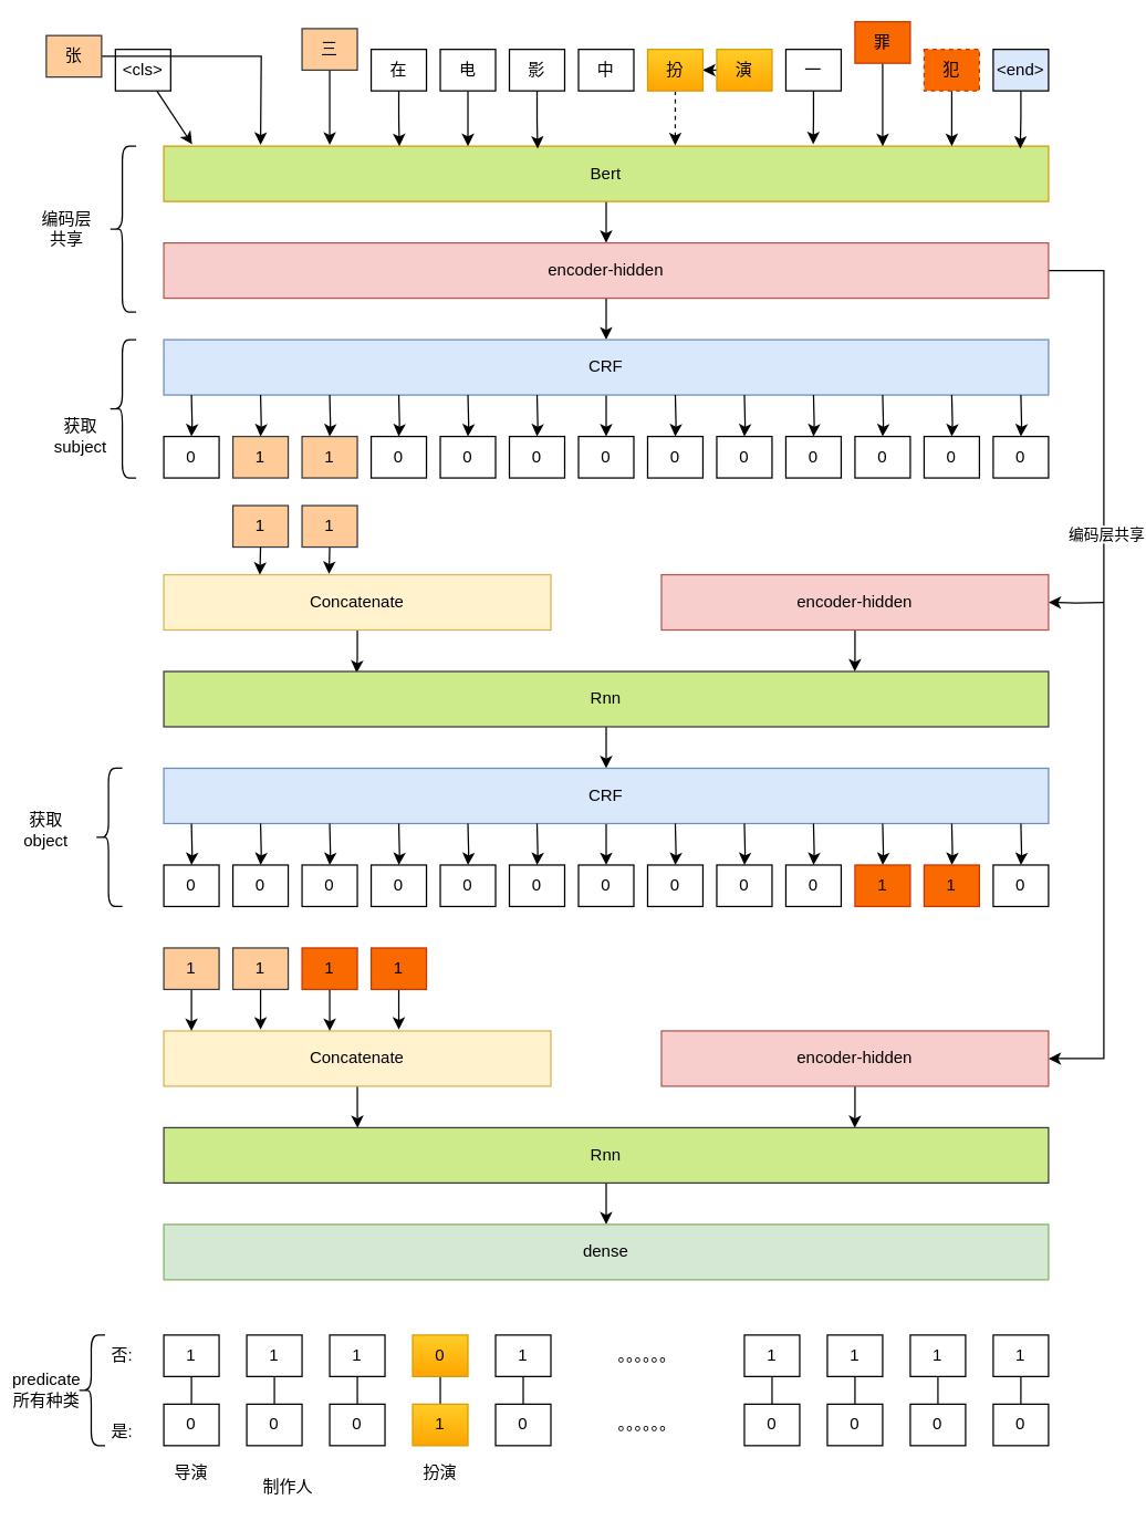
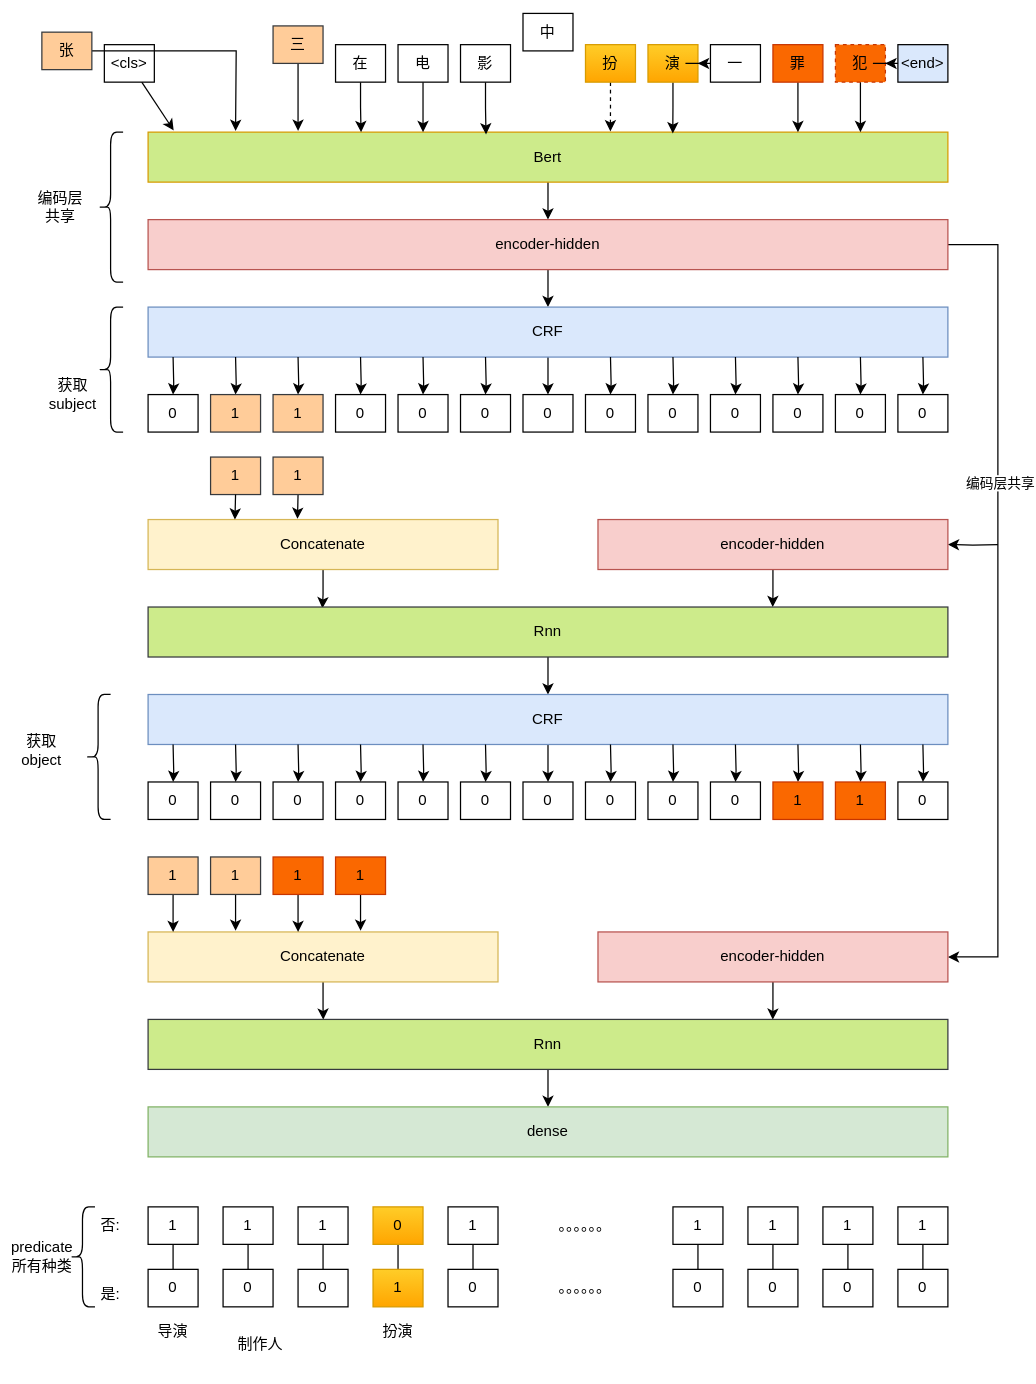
- <mxCell id="21" value="罪" style="rounded=0;whiteSpace=wrap;html=1;fillColor=#fa6800;strokeColor=#C73500;fontColor=#000000;" parent="1" vertex="1"><mxGeometry x="618" y="15" width="40" height="30" as="geometry" /></mxCell>
+ <mxCell id="21" value="罪" style="rounded=0;whiteSpace=wrap;html=1;fillColor=#fa6800;strokeColor=#C73500;fontColor=#000000;" parent="1" vertex="1"><mxGeometry x="618" y="35" width="40" height="30" as="geometry" /></mxCell>
- <mxCell id="36" value="中" style="rounded=0;whiteSpace=wrap;html=1;" parent="1" vertex="1"><mxGeometry x="418" y="35" width="40" height="30" as="geometry" /></mxCell>
+ <mxCell id="36" value="中" style="rounded=0;whiteSpace=wrap;html=1;" parent="1" vertex="1"><mxGeometry x="418" y="10" width="40" height="30" as="geometry" /></mxCell>
- <mxCell id="22" value="" style="edgeStyle=orthogonalEdgeStyle;rounded=0;orthogonalLoop=1;jettySize=auto;html=1;" parent="1" source="23" target="25" edge="1"><mxGeometry relative="1" as="geometry" /></mxCell>
+ <mxCell id="22" value="" style="edgeStyle=orthogonalEdgeStyle;rounded=0;orthogonalLoop=1;jettySize=auto;html=1;entryX=0.656;entryY=0.025;entryDx=0;entryDy=0;entryPerimeter=0;" parent="1" source="23" target="5" edge="1"><mxGeometry relative="1" as="geometry" /></mxCell>
- <mxCell id="37" value="" style="edgeStyle=orthogonalEdgeStyle;rounded=0;orthogonalLoop=1;jettySize=auto;html=1;entryX=0.734;entryY=-0.035;entryDx=0;entryDy=0;entryPerimeter=0;" parent="1" source="38" target="5" edge="1"><mxGeometry relative="1" as="geometry" /></mxCell>
+ <mxCell id="37" value="" style="edgeStyle=orthogonalEdgeStyle;rounded=0;orthogonalLoop=1;jettySize=auto;html=1;" parent="1" source="38" target="23" edge="1"><mxGeometry relative="1" as="geometry" /></mxCell>
- <mxCell id="28" value="" style="edgeStyle=orthogonalEdgeStyle;rounded=0;orthogonalLoop=1;jettySize=auto;html=1;entryX=0.968;entryY=0.045;entryDx=0;entryDy=0;entryPerimeter=0;" parent="1" source="29" target="5" edge="1"><mxGeometry relative="1" as="geometry" /></mxCell>
+ <mxCell id="28" value="" style="edgeStyle=orthogonalEdgeStyle;rounded=0;orthogonalLoop=1;jettySize=auto;html=1;" parent="1" source="29" target="27" edge="1"><mxGeometry relative="1" as="geometry" /></mxCell>
